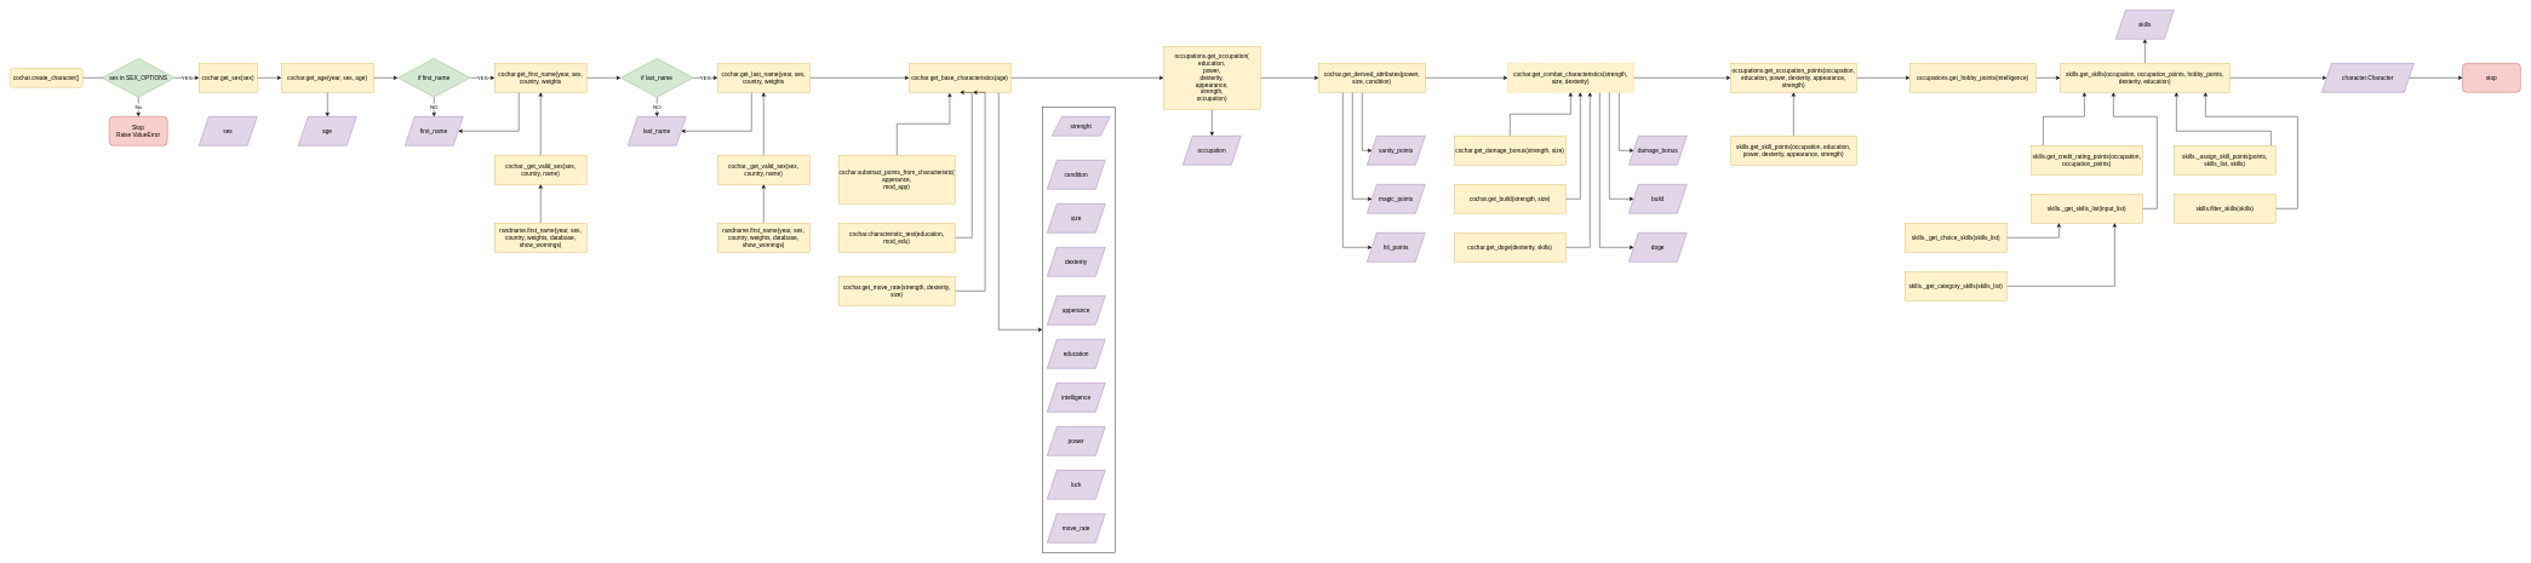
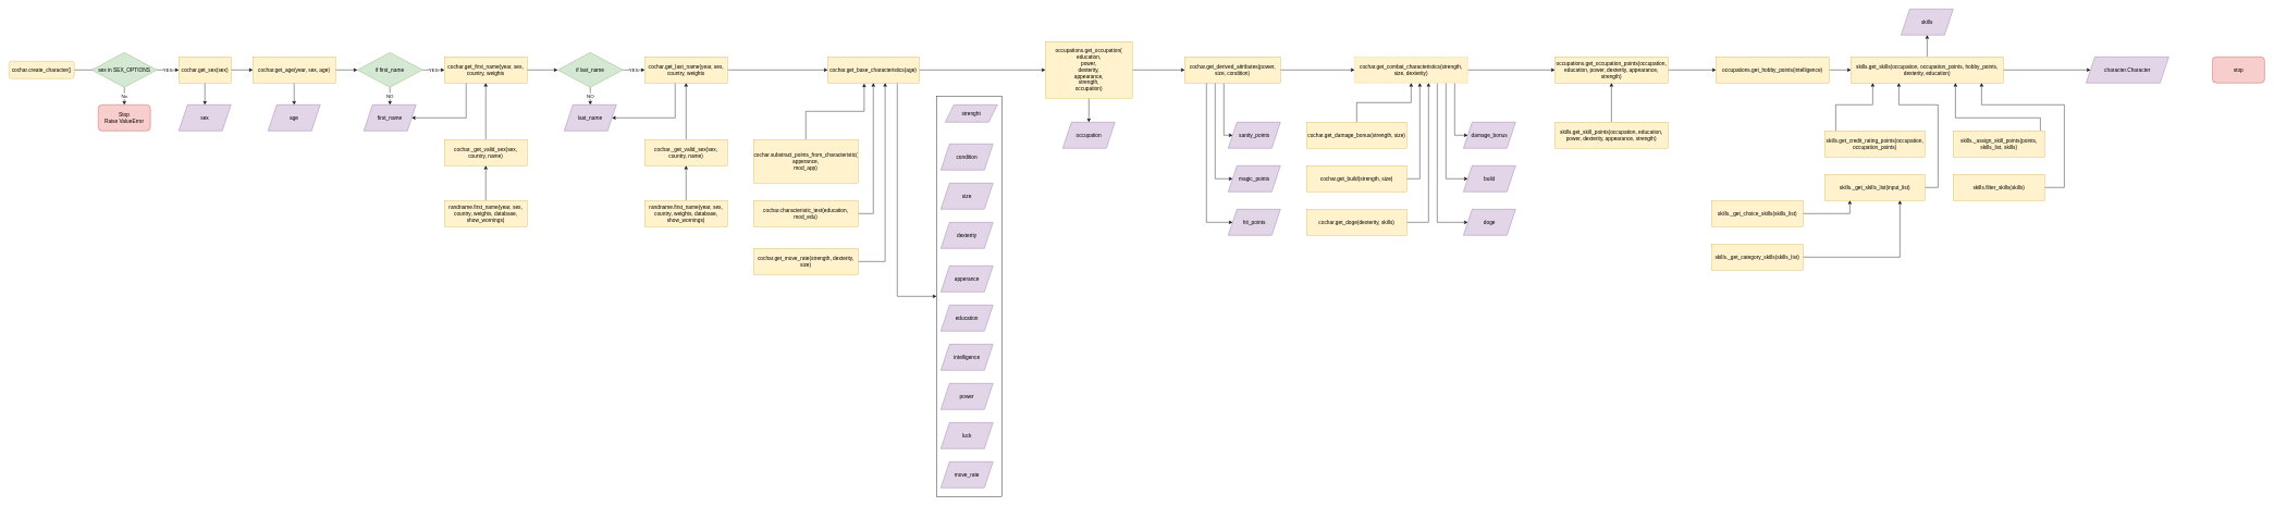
- <mxCell id="41" value="&lt;div&gt;cochar.get_base_characteristics(age)&lt;/div&gt;" style="rounded=0;whiteSpace=wrap;html=1;fillColor=#fff2cc;strokeColor=#d6b656;" vertex="1" parent="1"><mxGeometry x="1875" y="130" width="210" height="60" as="geometry" /></mxCell>
+ <mxCell id="41" value="&lt;div&gt;cochar.get_base_characteristics(age)&lt;/div&gt;" style="rounded=0;whiteSpace=wrap;html=1;fillColor=#fff2cc;strokeColor=#d6b656;" vertex="1" parent="1"><mxGeometry x="1900" y="130" width="210" height="60" as="geometry" /></mxCell>
- <mxCell id="106" style="edgeStyle=orthogonalEdgeStyle;rounded=0;orthogonalLoop=1;jettySize=auto;html=1;entryX=0;entryY=0.5;entryDx=0;entryDy=0;" edge="1" parent="1" source="107" target="108"><mxGeometry relative="1" as="geometry" /></mxCell>
+ <mxCell id="9" style="edgeStyle=orthogonalEdgeStyle;rounded=0;orthogonalLoop=1;jettySize=auto;html=1;" edge="1" parent="1" source="10" target="21"><mxGeometry relative="1" as="geometry" /></mxCell>
